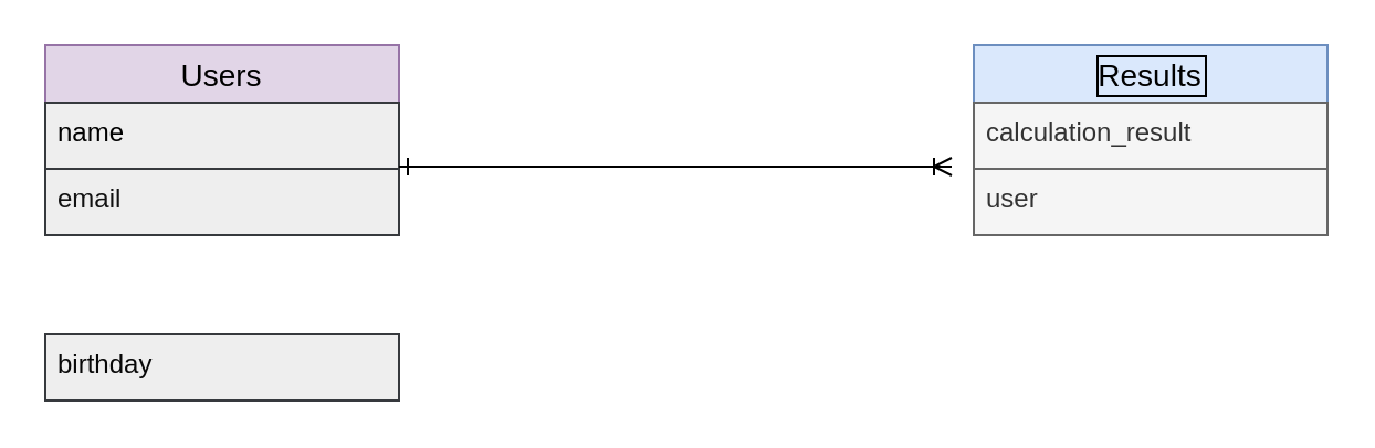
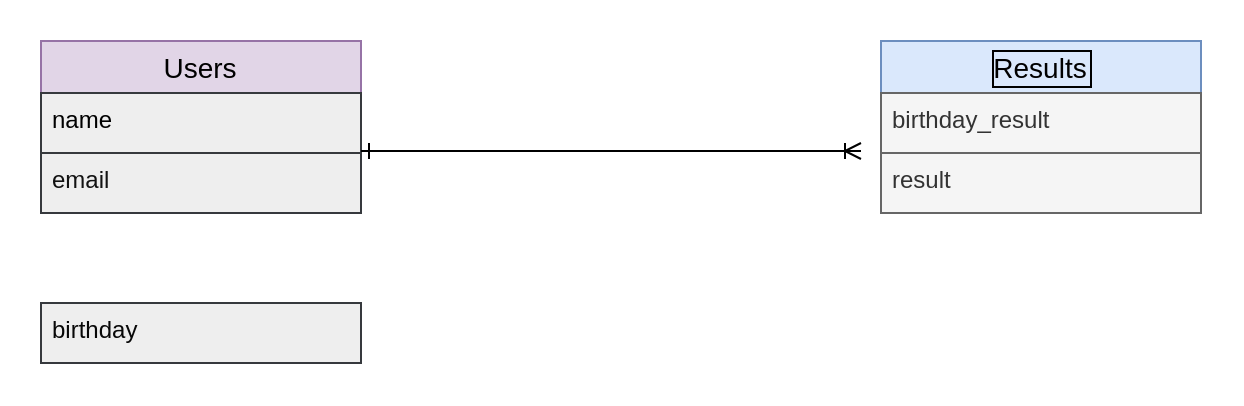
- <mxCell id="6" value="calculation_result" style="text;strokeColor=#666666;fillColor=#f5f5f5;spacingLeft=4;spacingRight=4;overflow=hidden;rotatable=0;points=[[0,0.5],[1,0.5]];portConstraint=eastwest;fontSize=12;fontColor=#333333;" vertex="1" parent="5"><mxGeometry y="26" width="160" height="30" as="geometry" /></mxCell>
+ <mxCell id="6" value="birthday_result" style="text;strokeColor=#666666;fillColor=#f5f5f5;spacingLeft=4;spacingRight=4;overflow=hidden;rotatable=0;points=[[0,0.5],[1,0.5]];portConstraint=eastwest;fontSize=12;fontColor=#333333;" vertex="1" parent="5"><mxGeometry y="26" width="160" height="30" as="geometry" /></mxCell>
- <mxCell id="7" value="user" style="text;strokeColor=#666666;fillColor=#f5f5f5;spacingLeft=4;spacingRight=4;overflow=hidden;rotatable=0;points=[[0,0.5],[1,0.5]];portConstraint=eastwest;fontSize=12;fontColor=#333333;" vertex="1" parent="5"><mxGeometry y="56" width="160" height="30" as="geometry" /></mxCell>
+ <mxCell id="7" value="result" style="text;strokeColor=#666666;fillColor=#f5f5f5;spacingLeft=4;spacingRight=4;overflow=hidden;rotatable=0;points=[[0,0.5],[1,0.5]];portConstraint=eastwest;fontSize=12;fontColor=#333333;" vertex="1" parent="5"><mxGeometry y="56" width="160" height="30" as="geometry" /></mxCell>
